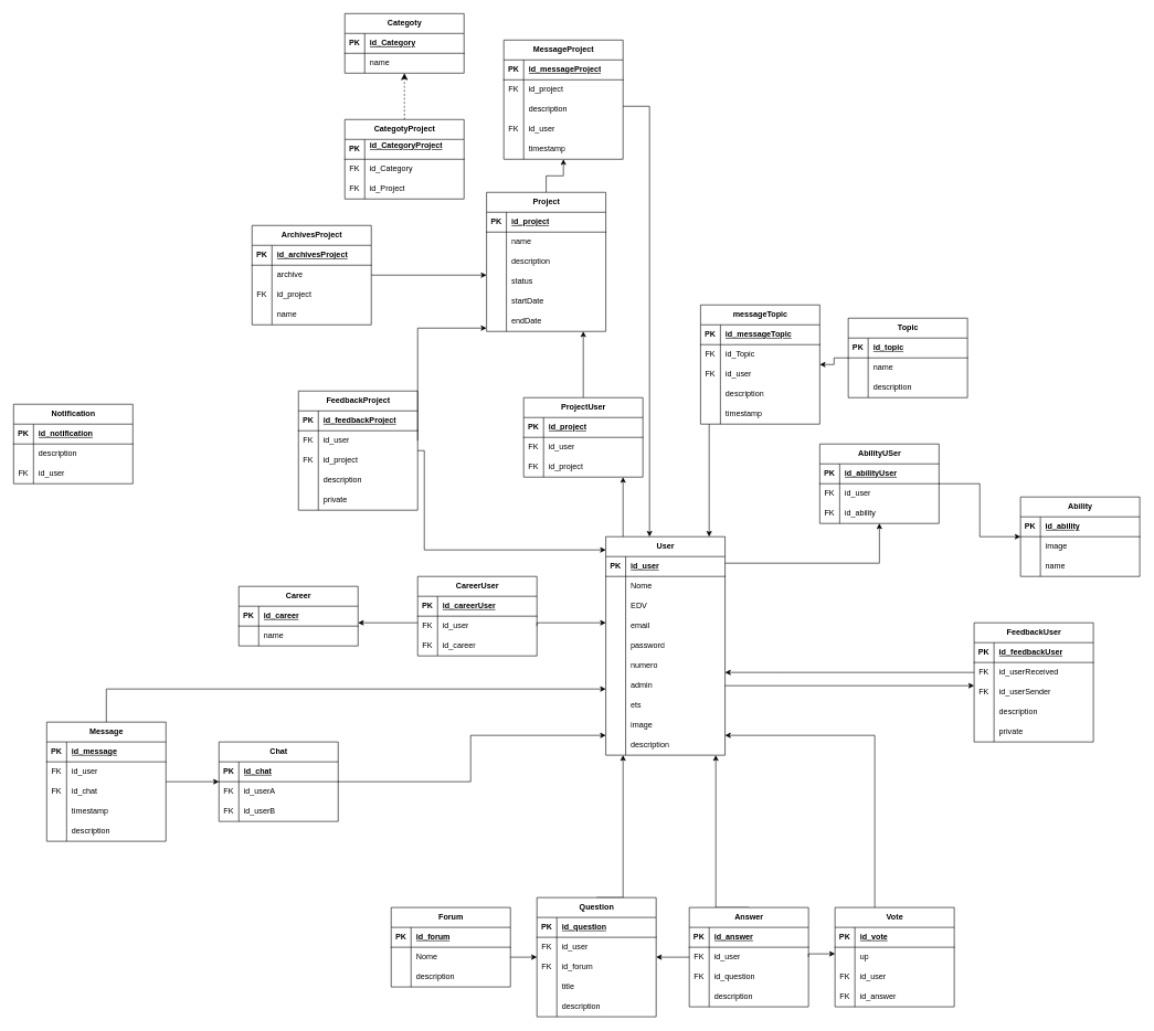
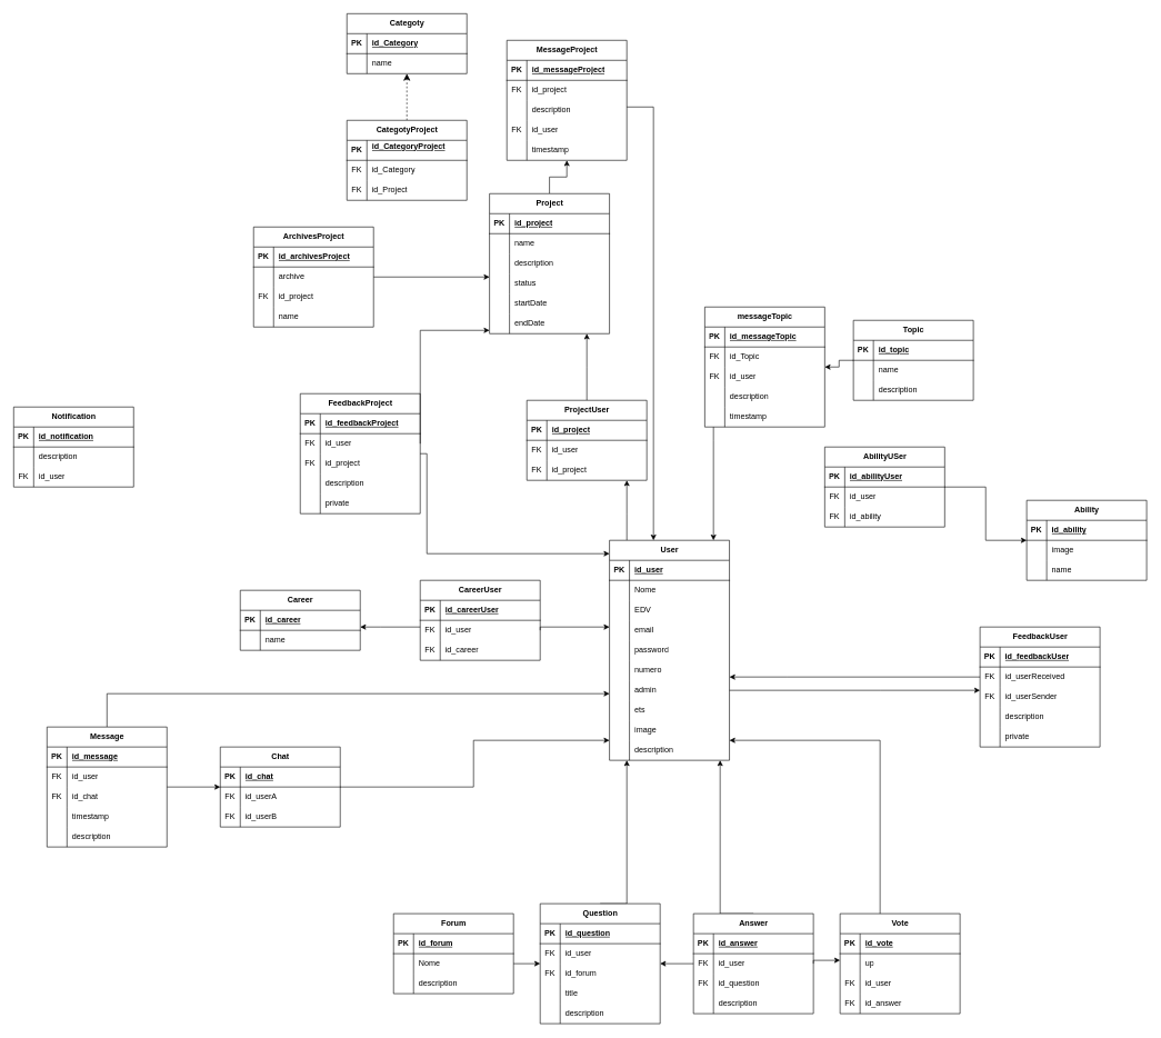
- <mxCell id="55" style="edgeStyle=orthogonalEdgeStyle;rounded=0;orthogonalLoop=1;jettySize=auto;html=1;" parent="1" source="3" target="45" edge="1"><mxGeometry relative="1" as="geometry"><Array as="points"><mxPoint x="1140" y="850" /><mxPoint x="1140" y="850" /></Array></mxGeometry></mxCell>
